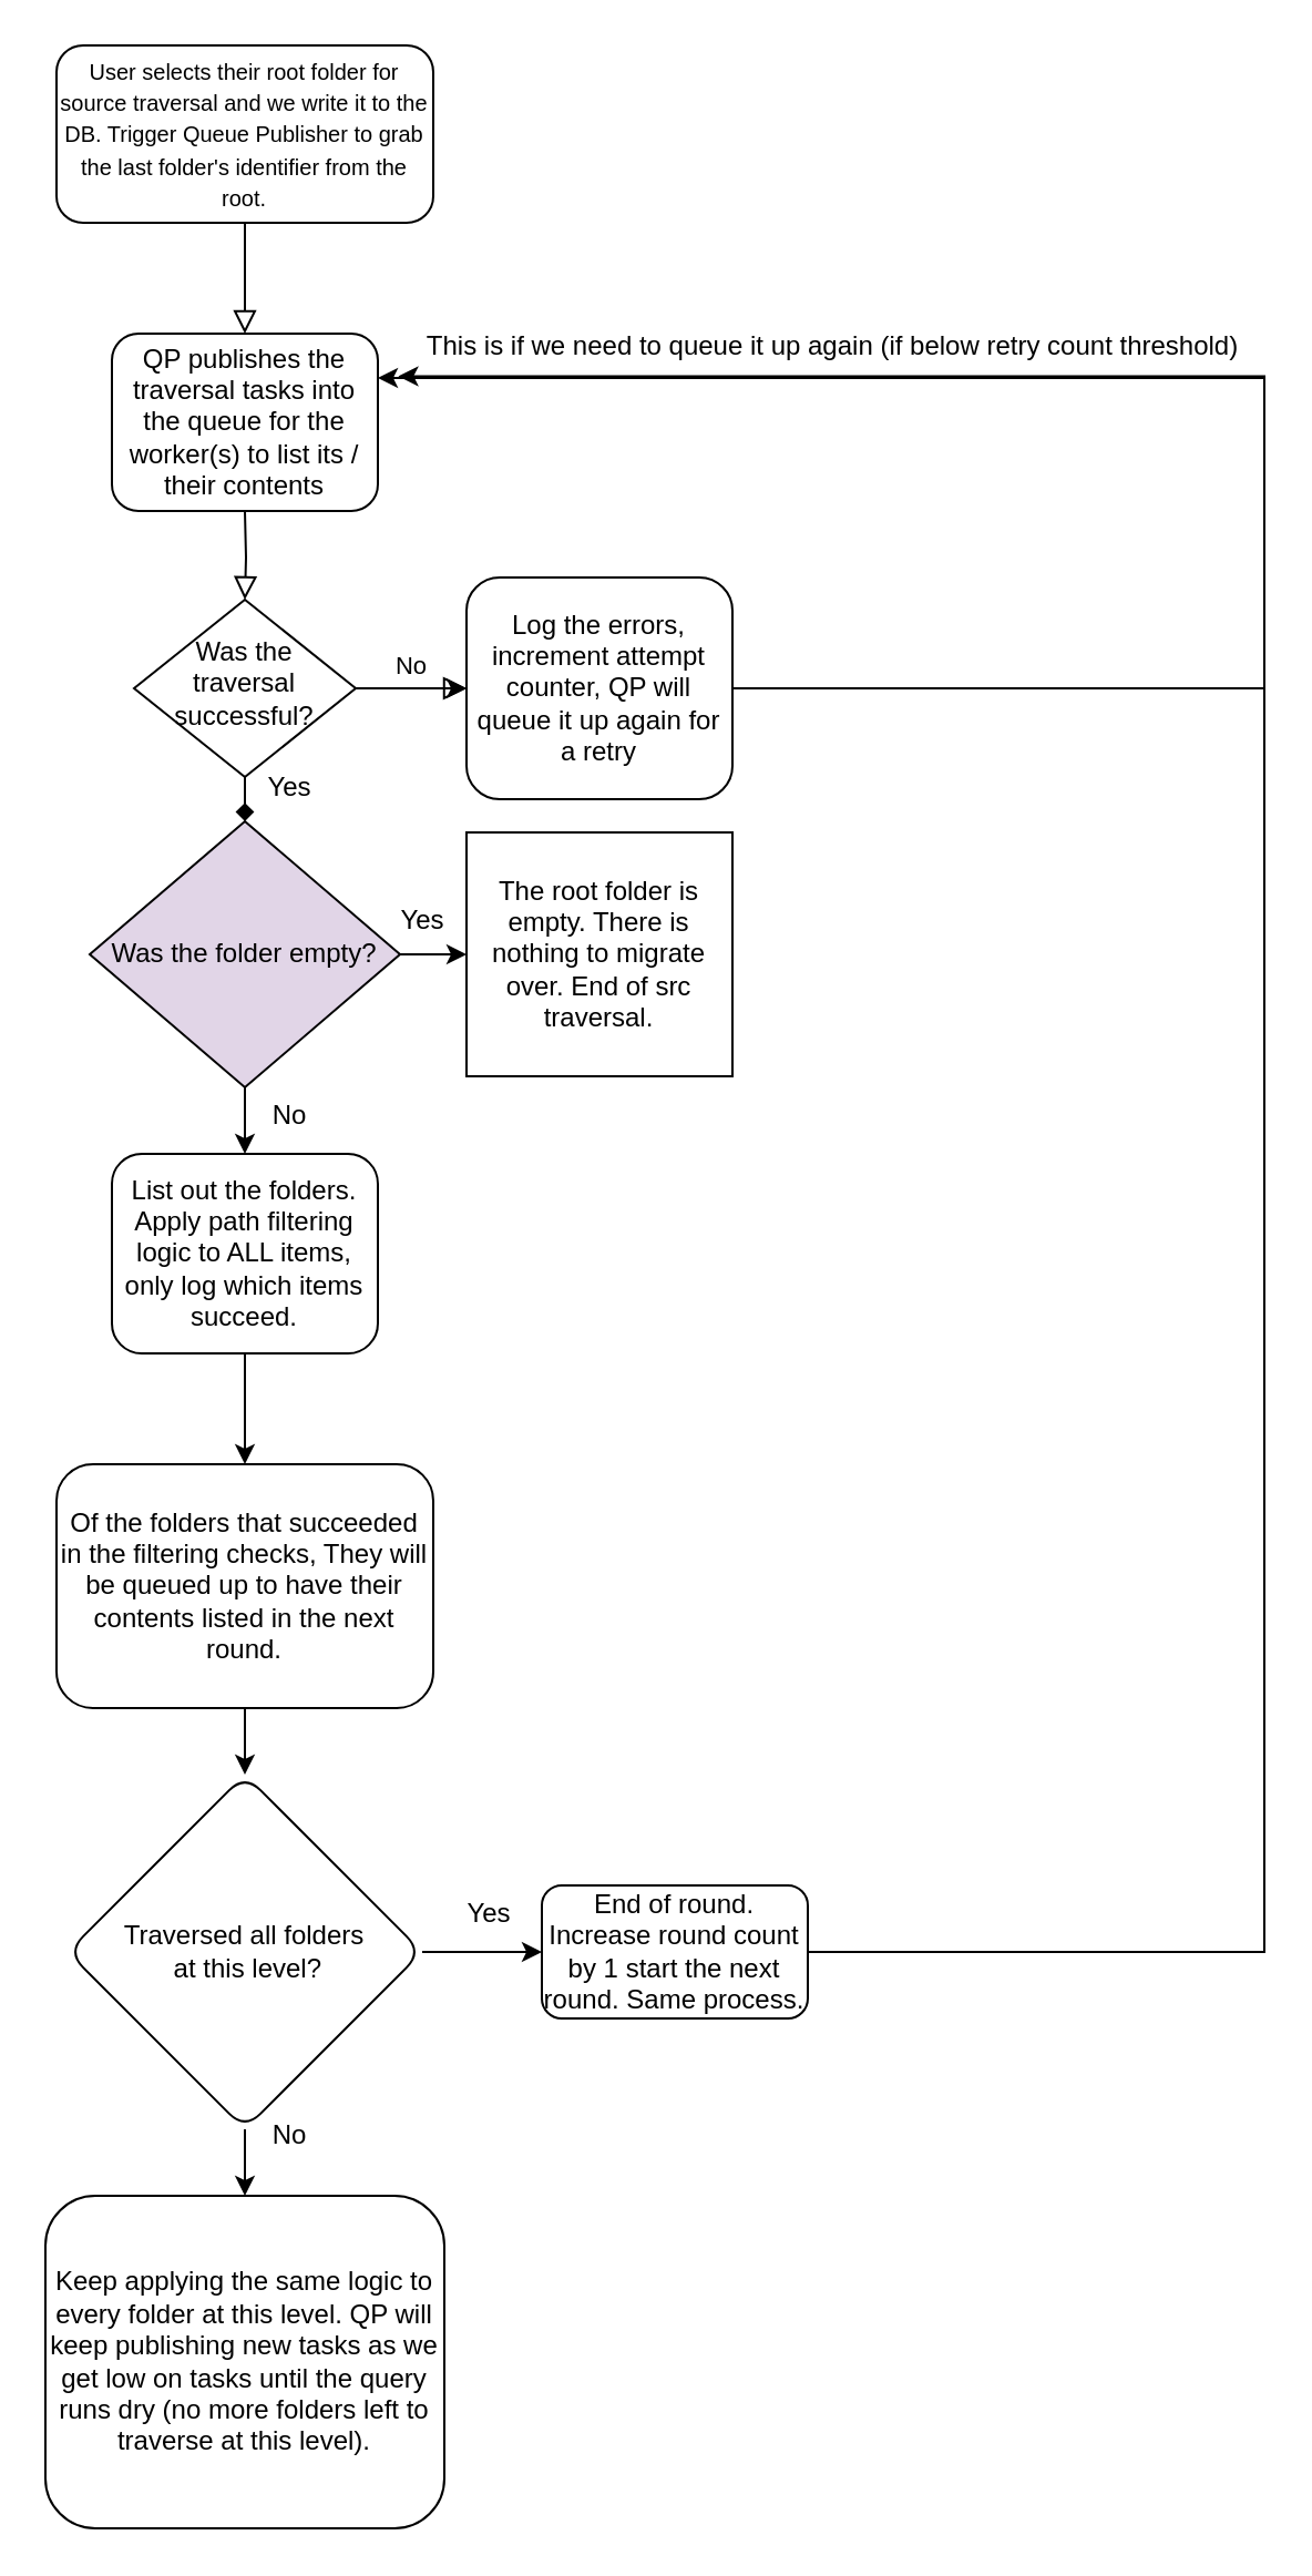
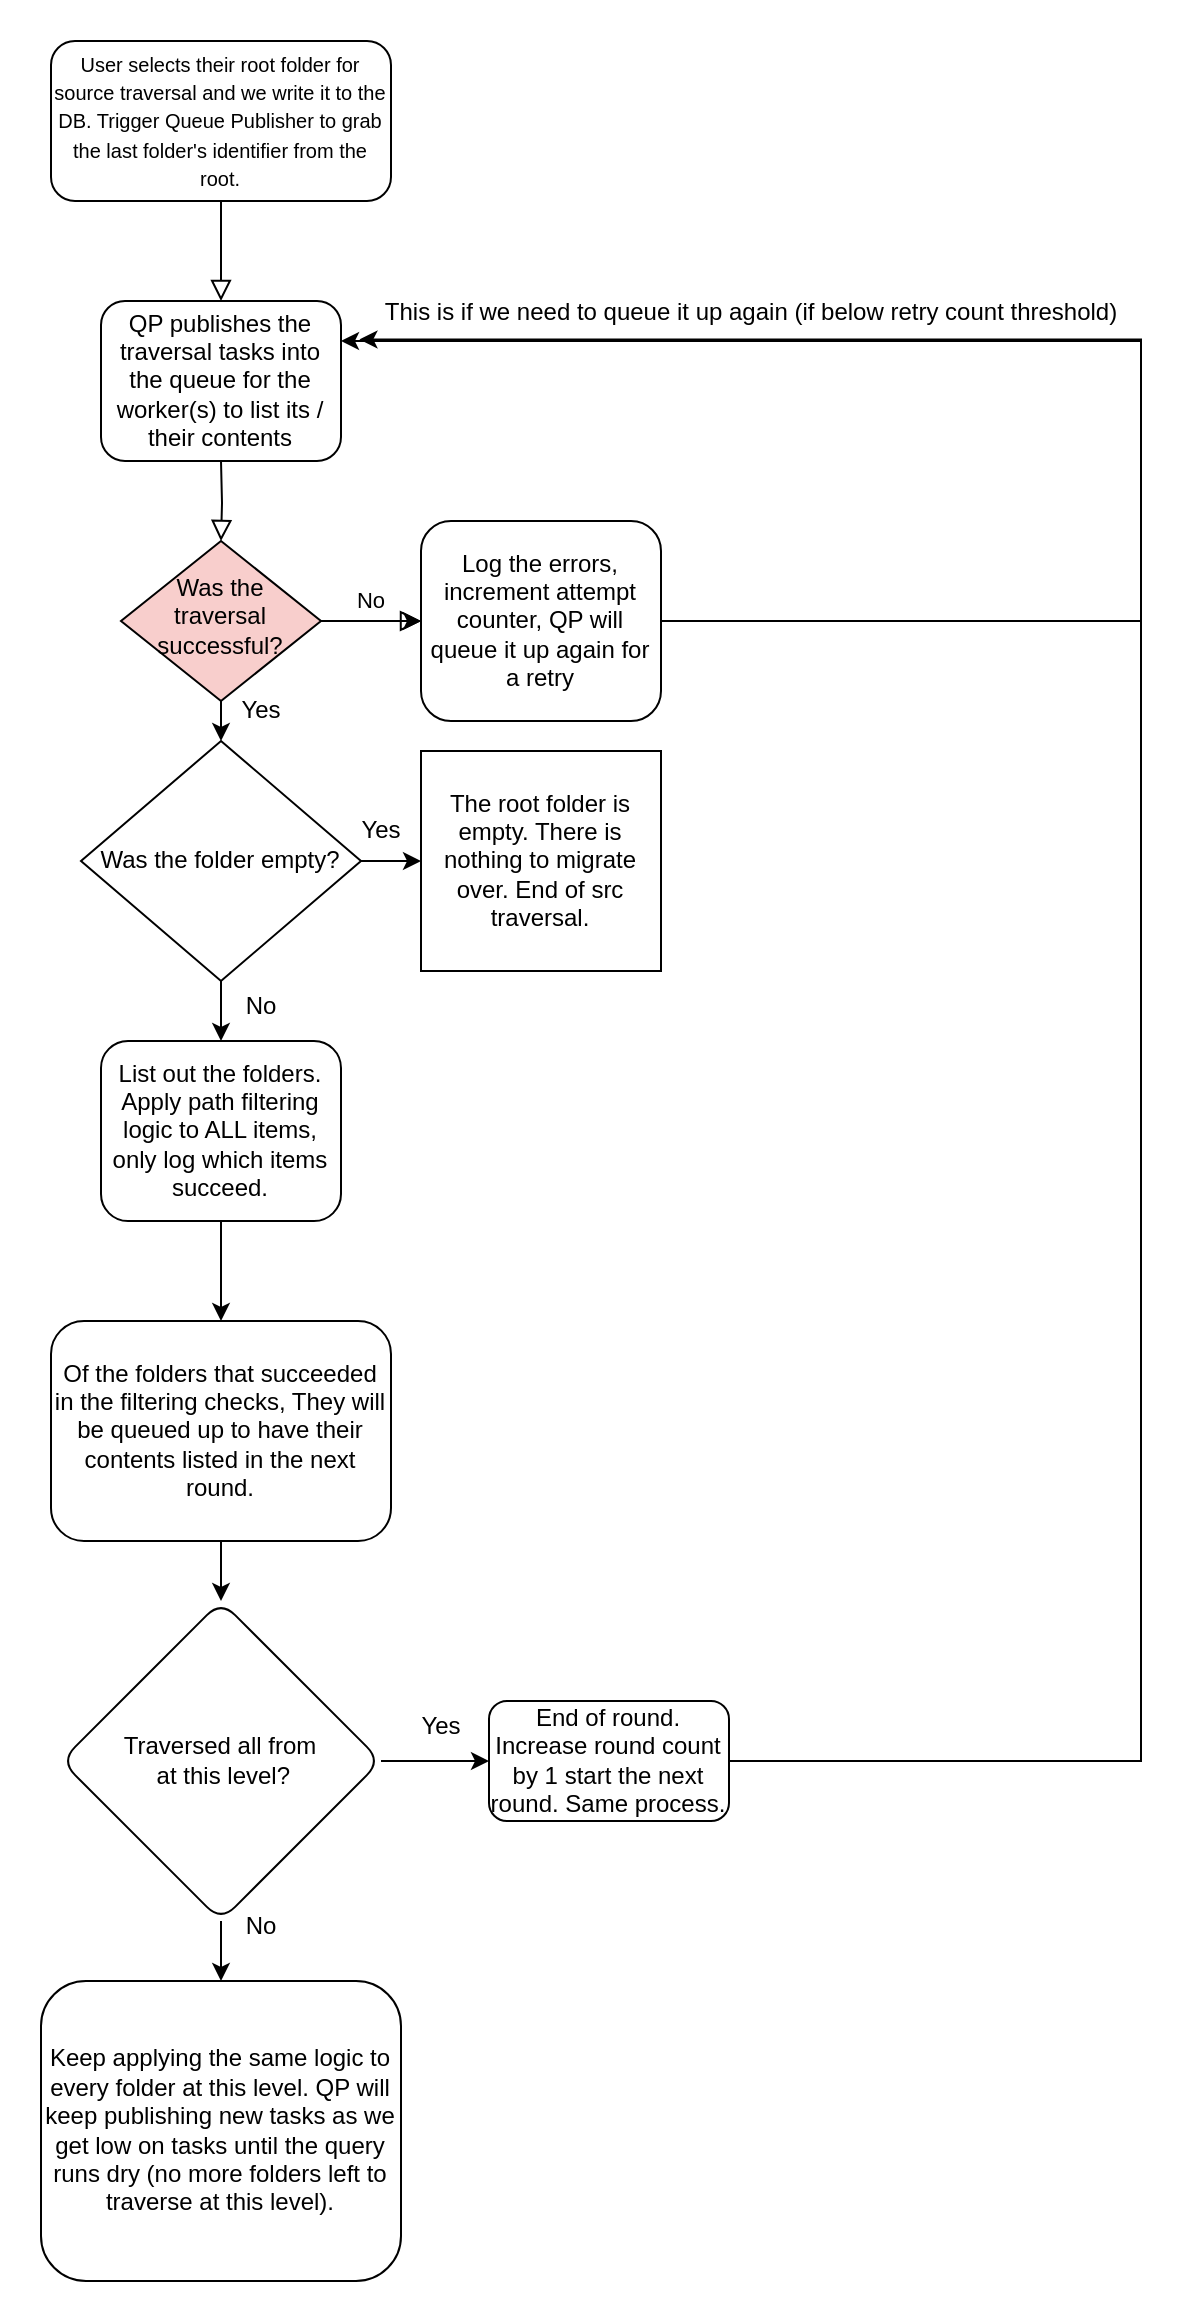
- <mxCell id="9" value="Was the traversal successful?" style="rhombus;whiteSpace=wrap;html=1;shadow=0;fontFamily=Helvetica;fontSize=12;align=center;strokeWidth=1;spacing=6;spacingTop=-4;" parent="1" vertex="1"><mxGeometry x="60" y="270" width="100" height="80" as="geometry" /></mxCell>
+ <mxCell id="9" value="Was the traversal successful?" style="rhombus;whiteSpace=wrap;html=1;shadow=0;fontFamily=Helvetica;fontSize=12;align=center;strokeWidth=1;spacing=6;spacingTop=-4;fillColor=#f8cecc;" parent="1" vertex="1"><mxGeometry x="60" y="270" width="100" height="80" as="geometry" /></mxCell>
- <mxCell id="8" style="edgeStyle=orthogonalEdgeStyle;rounded=0;orthogonalLoop=1;jettySize=auto;html=1;exitX=0.5;exitY=1;exitDx=0;exitDy=0;entryX=0.5;entryY=0;entryDx=0;entryDy=0;endArrow=diamond;" edge="1" parent="1" source="9" target="17"><mxGeometry relative="1" as="geometry" /></mxCell>
+ <mxCell id="8" style="edgeStyle=orthogonalEdgeStyle;rounded=0;orthogonalLoop=1;jettySize=auto;html=1;exitX=0.5;exitY=1;exitDx=0;exitDy=0;entryX=0.5;entryY=0;entryDx=0;entryDy=0;" edge="1" parent="1" source="9" target="17"><mxGeometry relative="1" as="geometry" /></mxCell>
- <mxCell id="17" value="Was the folder empty?" style="rhombus;whiteSpace=wrap;html=1;fillColor=#e1d5e7;" vertex="1" parent="1"><mxGeometry x="40" y="370" width="140" height="120" as="geometry" /></mxCell>
+ <mxCell id="17" value="Was the folder empty?" style="rhombus;whiteSpace=wrap;html=1;" vertex="1" parent="1"><mxGeometry x="40" y="370" width="140" height="120" as="geometry" /></mxCell>
- <mxCell id="26" value="Traversed all folders&lt;div&gt;&amp;nbsp;at this level?&lt;/div&gt;" style="rhombus;whiteSpace=wrap;html=1;rounded=1;glass=0;strokeWidth=1;shadow=0;" vertex="1" parent="1"><mxGeometry x="30" y="800" width="160" height="160" as="geometry" /></mxCell>
+ <mxCell id="26" value="Traversed all from&lt;div&gt;&amp;nbsp;at this level?&lt;/div&gt;" style="rhombus;whiteSpace=wrap;html=1;rounded=1;glass=0;strokeWidth=1;shadow=0;" vertex="1" parent="1"><mxGeometry x="30" y="800" width="160" height="160" as="geometry" /></mxCell>
